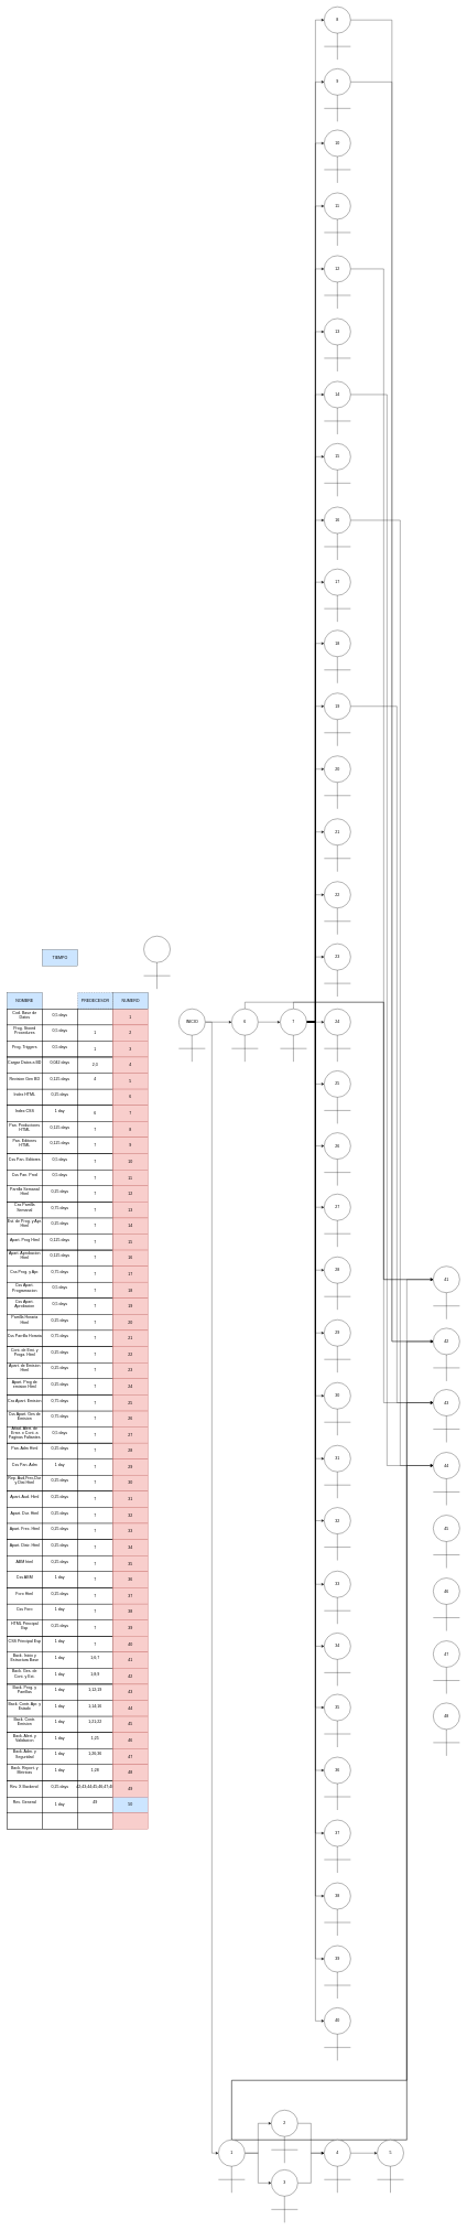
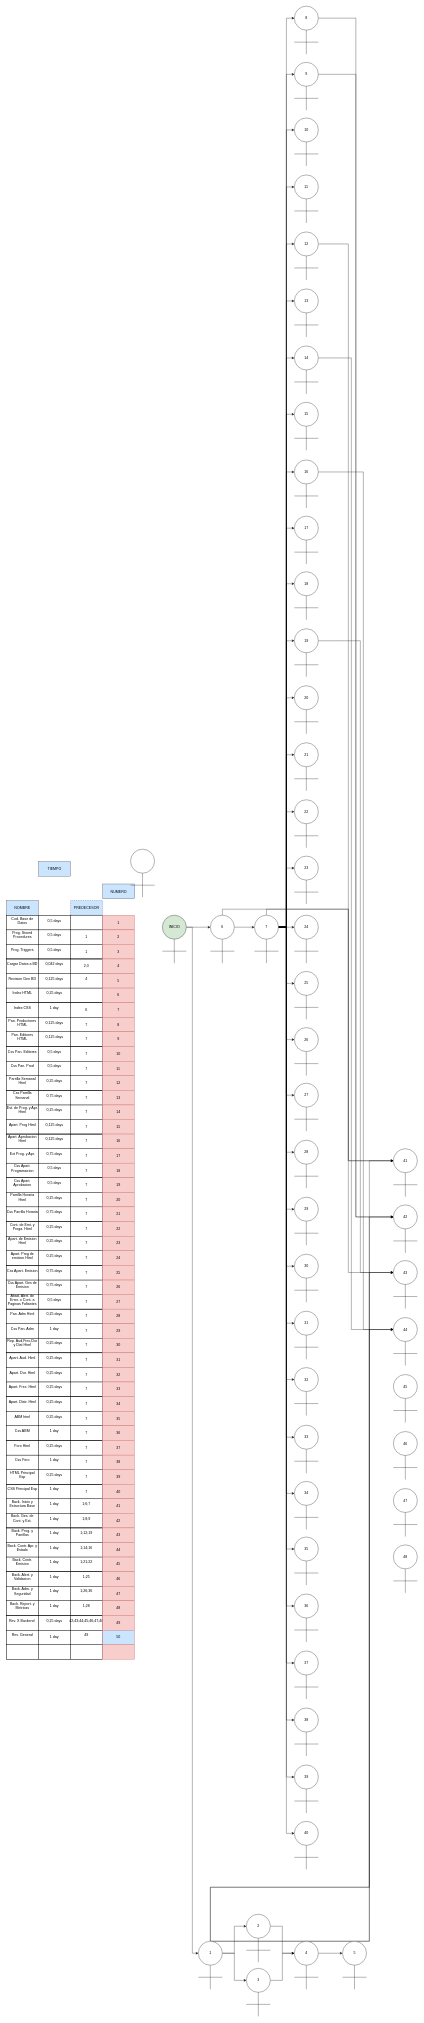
- <mxCell id="278" value="NUMERO" style="connectable=0;recursiveResize=0;strokeColor=#36393d;fillColor=#cce5ff;align=center;whiteSpace=wrap;html=1;" vertex="1" parent="1"><mxGeometry x="341" y="3001" width="107" height="49" as="geometry"><mxRectangle width="107" height="49" as="alternateBounds" /></mxGeometry></mxCell>
+ <mxCell id="278" value="NUMERO" style="connectable=0;recursiveResize=0;strokeColor=#36393d;fillColor=#cce5ff;align=center;whiteSpace=wrap;html=1;" vertex="1" parent="1"><mxGeometry x="341" y="2946" width="107" height="49" as="geometry"><mxRectangle width="107" height="49" as="alternateBounds" /></mxGeometry></mxCell>
- <mxCell id="281" value="INICIO" style="ellipse;whiteSpace=wrap;html=1;aspect=fixed;" vertex="1" parent="1"><mxGeometry x="540" width="80" height="80" as="geometry" y="3050" /></mxCell>
+ <mxCell id="281" value="INICIO" style="ellipse;whiteSpace=wrap;html=1;aspect=fixed;fillColor=#d5e8d4;" vertex="1" parent="1"><mxGeometry x="540" width="80" height="80" as="geometry" y="3050" /></mxCell>
- <mxCell id="74" value="&lt;div&gt;Css Prog. y Apr.&lt;/div&gt;&lt;div&gt;&lt;br&gt;&lt;/div&gt;" style="connectable=0;recursiveResize=0;strokeColor=inherit;fillColor=none;align=center;whiteSpace=wrap;html=1;" vertex="1" parent="73"><mxGeometry width="107" height="48" as="geometry"><mxRectangle width="107" height="48" as="alternateBounds" /></mxGeometry></mxCell>
+ <mxCell id="74" value="&lt;div&gt;Ext Prog. y Apr.&lt;/div&gt;&lt;div&gt;&lt;br&gt;&lt;/div&gt;" style="connectable=0;recursiveResize=0;strokeColor=inherit;fillColor=none;align=center;whiteSpace=wrap;html=1;" vertex="1" parent="73"><mxGeometry width="107" height="48" as="geometry"><mxRectangle width="107" height="48" as="alternateBounds" /></mxGeometry></mxCell>
